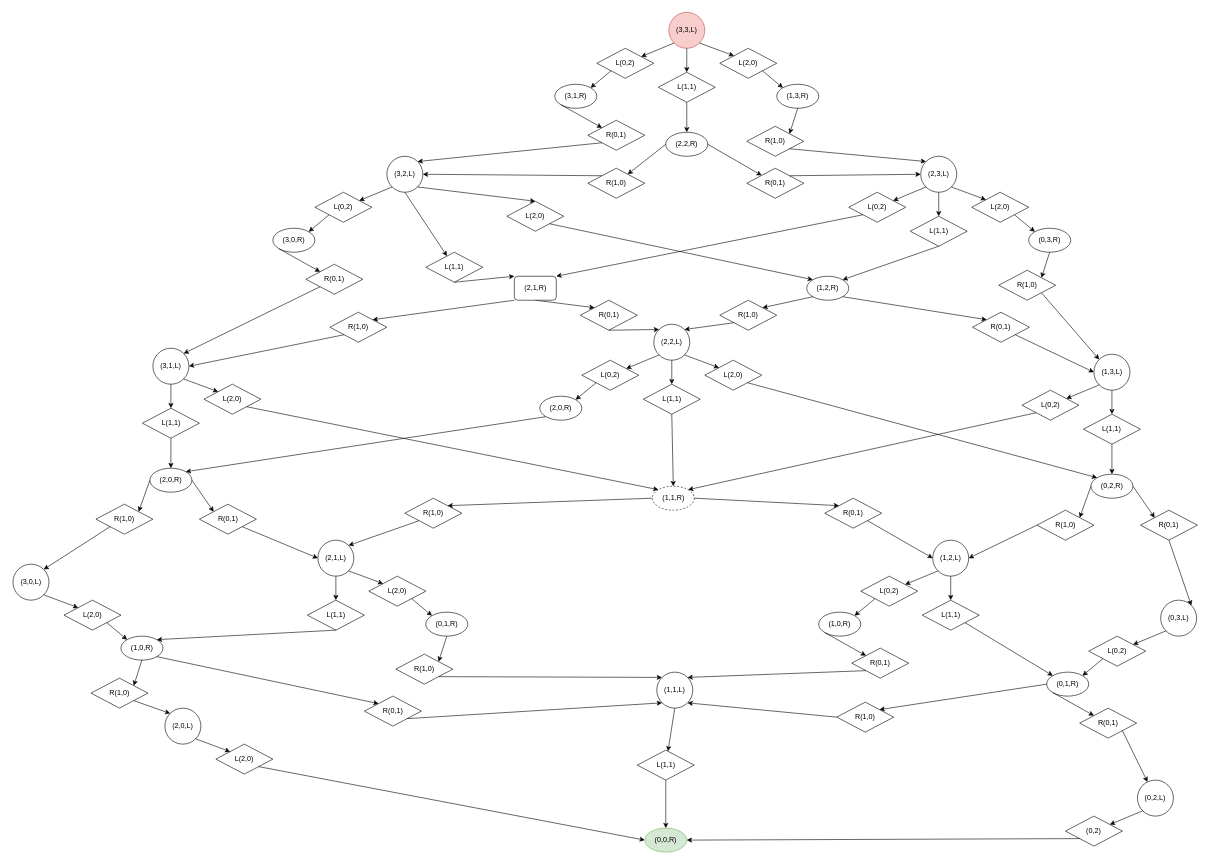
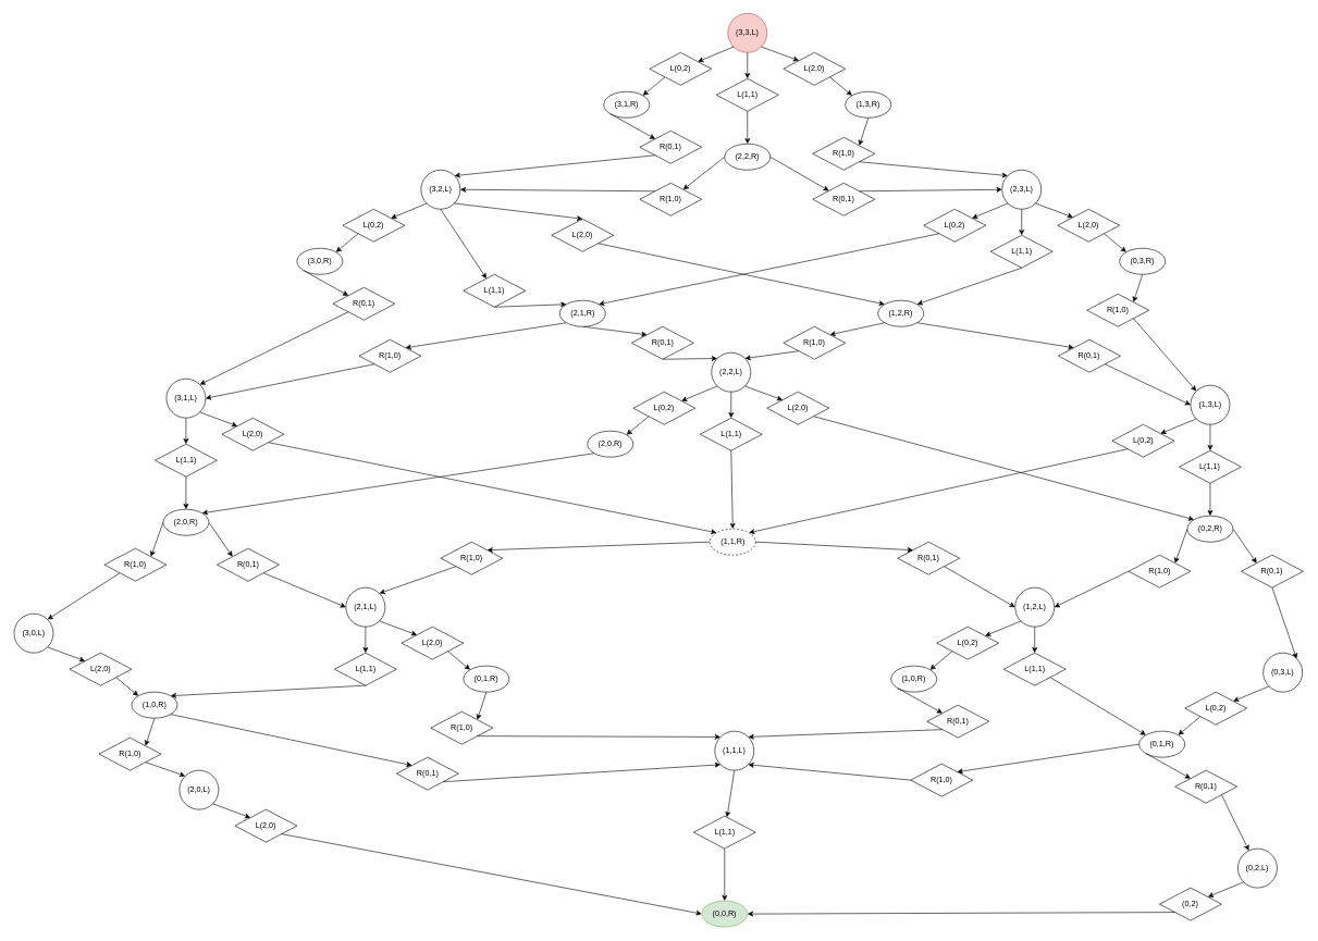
- <mxCell id="41" value="(2,1,R)" style="whiteSpace=wrap;html=1;rounded=1;" parent="1" vertex="1"><mxGeometry x="856.5" y="460" width="70" height="40" as="geometry" /></mxCell>
+ <mxCell id="41" value="(2,1,R)" style="ellipse;whiteSpace=wrap;html=1;" parent="1" vertex="1"><mxGeometry x="856.5" y="460" width="70" height="40" as="geometry" /></mxCell>
